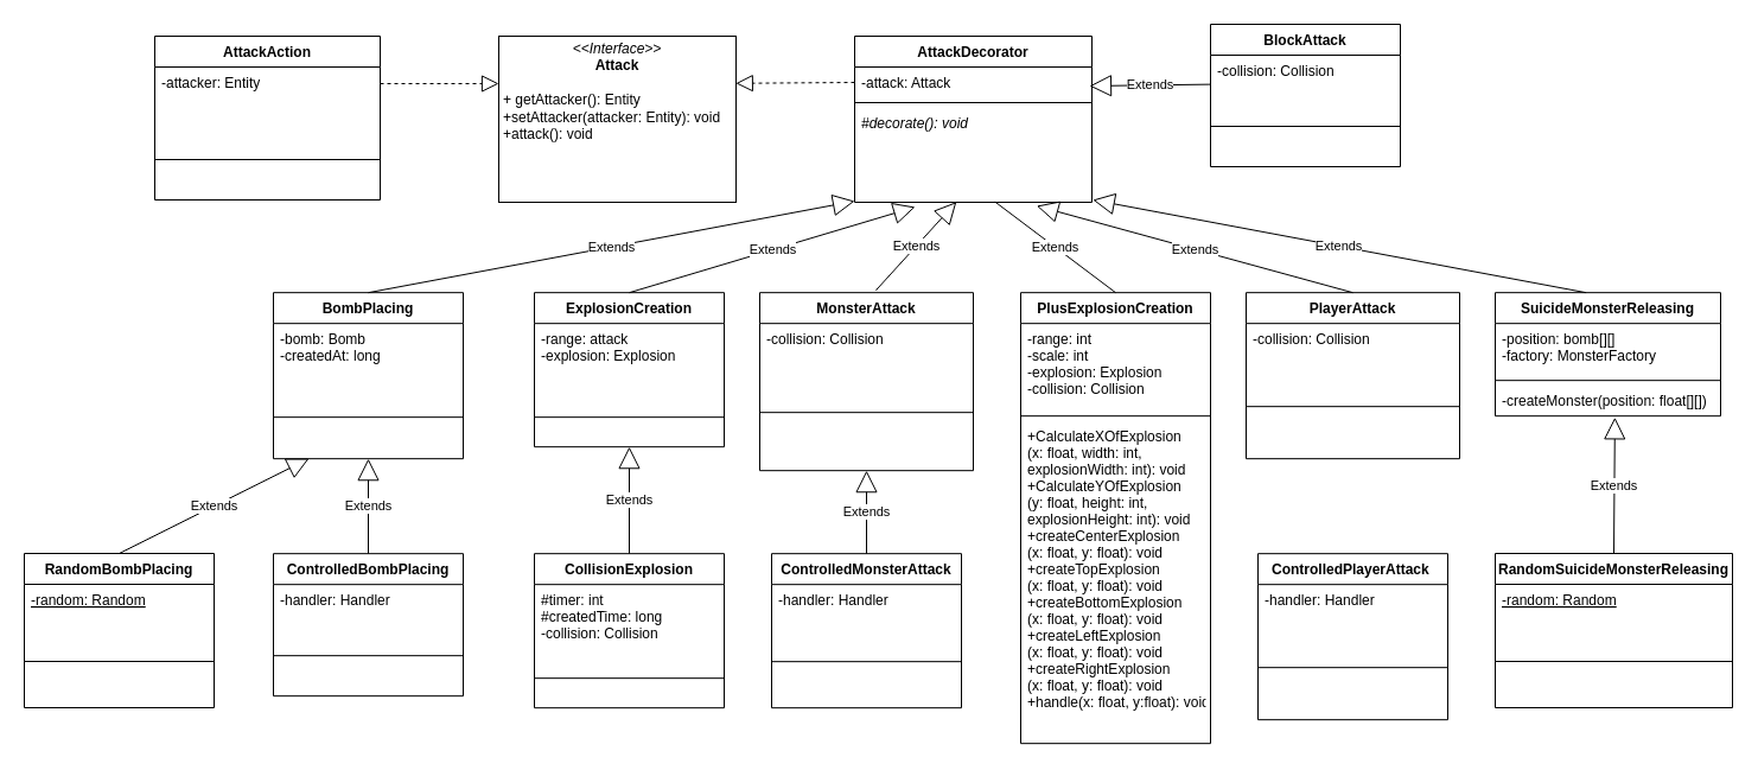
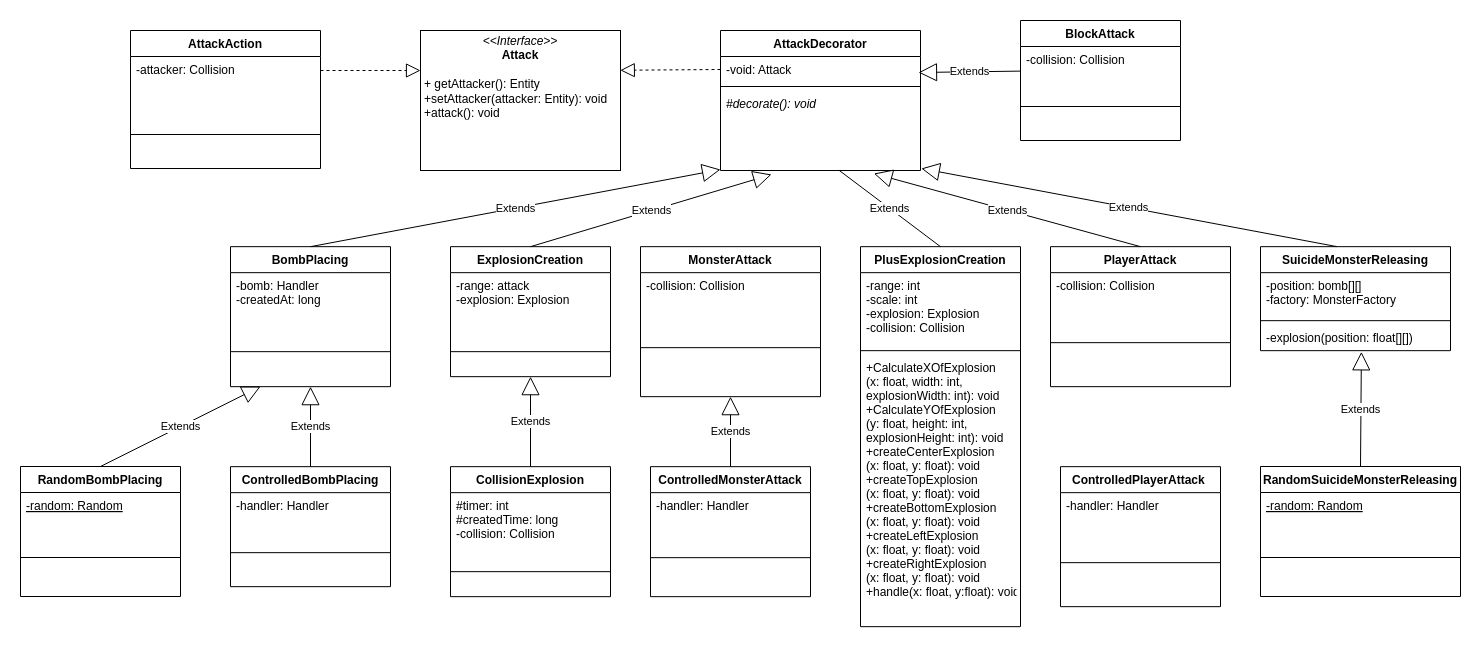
- <mxCell id="7" value="-attacker: Entity" style="text;strokeColor=none;fillColor=none;align=left;verticalAlign=top;spacingLeft=4;spacingRight=4;overflow=hidden;rotatable=0;points=[[0,0.5],[1,0.5]];portConstraint=eastwest;" parent="6" vertex="1"><mxGeometry y="26" width="190" height="44" as="geometry" /></mxCell>
+ <mxCell id="7" value="-attacker: Collision" style="text;strokeColor=none;fillColor=none;align=left;verticalAlign=top;spacingLeft=4;spacingRight=4;overflow=hidden;rotatable=0;points=[[0,0.5],[1,0.5]];portConstraint=eastwest;" parent="6" vertex="1"><mxGeometry y="26" width="190" height="44" as="geometry" /></mxCell>
- <mxCell id="3" value="-attack: Attack" style="text;strokeColor=none;fillColor=none;align=left;verticalAlign=top;spacingLeft=4;spacingRight=4;overflow=hidden;rotatable=0;points=[[0,0.5],[1,0.5]];portConstraint=eastwest;" parent="2" vertex="1"><mxGeometry y="26" width="200" height="26" as="geometry" /></mxCell>
+ <mxCell id="3" value="-void: Attack" style="text;strokeColor=none;fillColor=none;align=left;verticalAlign=top;spacingLeft=4;spacingRight=4;overflow=hidden;rotatable=0;points=[[0,0.5],[1,0.5]];portConstraint=eastwest;" parent="2" vertex="1"><mxGeometry y="26" width="200" height="26" as="geometry" /></mxCell>
- <mxCell id="33" value="Extends" style="endArrow=block;endSize=16;endFill=0;html=1;entryX=0.429;entryY=0.996;entryDx=0;entryDy=0;entryPerimeter=0;exitX=0.544;exitY=-0.013;exitDx=0;exitDy=0;exitPerimeter=0;" parent="1" source="22" target="5" edge="1"><mxGeometry width="160" relative="1" as="geometry"><mxPoint x="840" y="410" as="sourcePoint" /><mxPoint x="1100" y="410" as="targetPoint" /></mxGeometry></mxCell>
- <mxCell id="20" value="-bomb: Bomb&#10;-createdAt: long" style="text;strokeColor=none;fillColor=none;align=left;verticalAlign=top;spacingLeft=4;spacingRight=4;overflow=hidden;rotatable=0;points=[[0,0.5],[1,0.5]];portConstraint=eastwest;" parent="18" vertex="1"><mxGeometry y="26" width="160" height="44" as="geometry" /></mxCell>
+ <mxCell id="20" value="-bomb: Handler&#10;-createdAt: long" style="text;strokeColor=none;fillColor=none;align=left;verticalAlign=top;spacingLeft=4;spacingRight=4;overflow=hidden;rotatable=0;points=[[0,0.5],[1,0.5]];portConstraint=eastwest;" parent="18" vertex="1"><mxGeometry y="26" width="160" height="44" as="geometry" /></mxCell>
- <mxCell id="51" value="-createMonster(position: float[][])" style="text;strokeColor=none;fillColor=none;align=left;verticalAlign=top;spacingLeft=4;spacingRight=4;overflow=hidden;rotatable=0;points=[[0,0.5],[1,0.5]];portConstraint=eastwest;" vertex="1" parent="48"><mxGeometry y="78" width="190" height="26" as="geometry" /></mxCell>
+ <mxCell id="51" value="-explosion(position: float[][])" style="text;strokeColor=none;fillColor=none;align=left;verticalAlign=top;spacingLeft=4;spacingRight=4;overflow=hidden;rotatable=0;points=[[0,0.5],[1,0.5]];portConstraint=eastwest;" vertex="1" parent="48"><mxGeometry y="78" width="190" height="26" as="geometry" /></mxCell>
